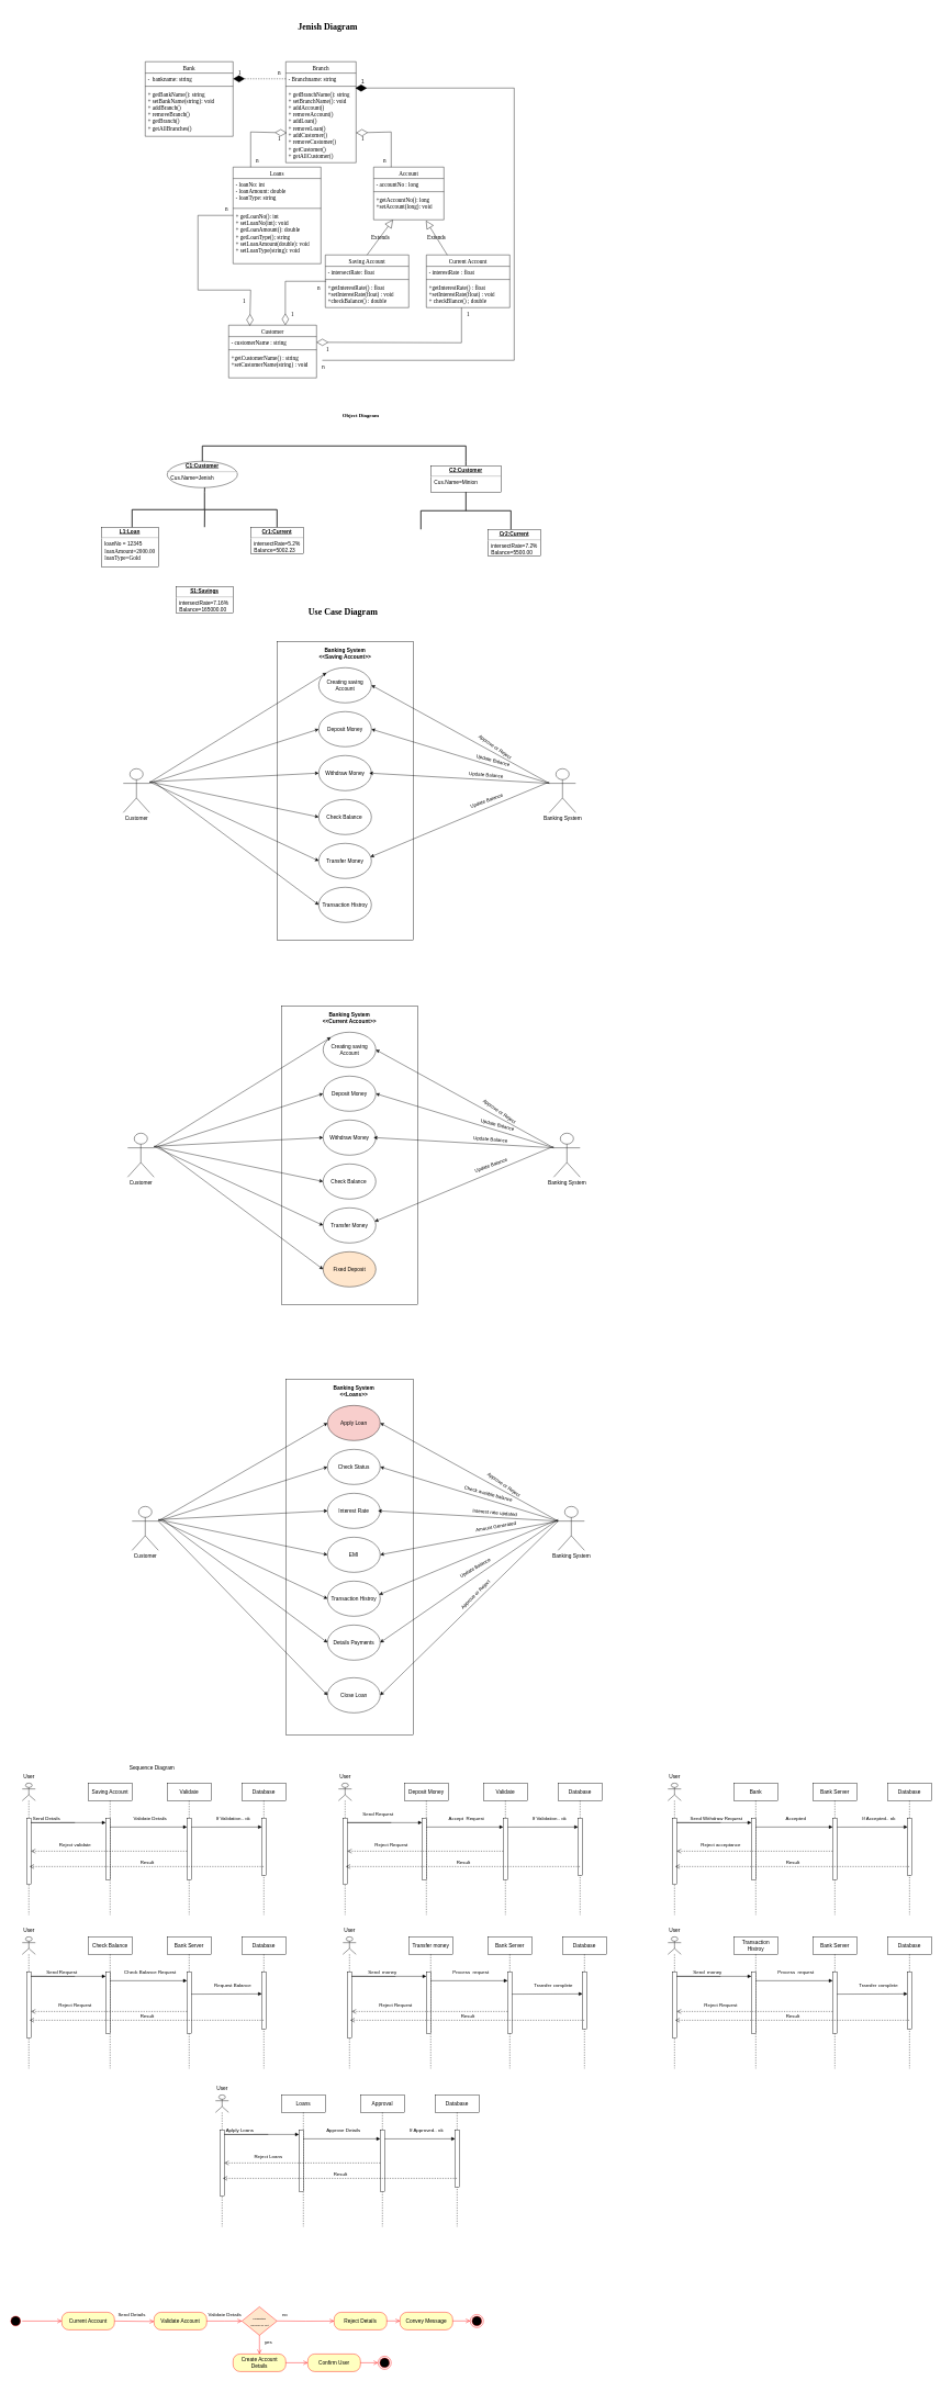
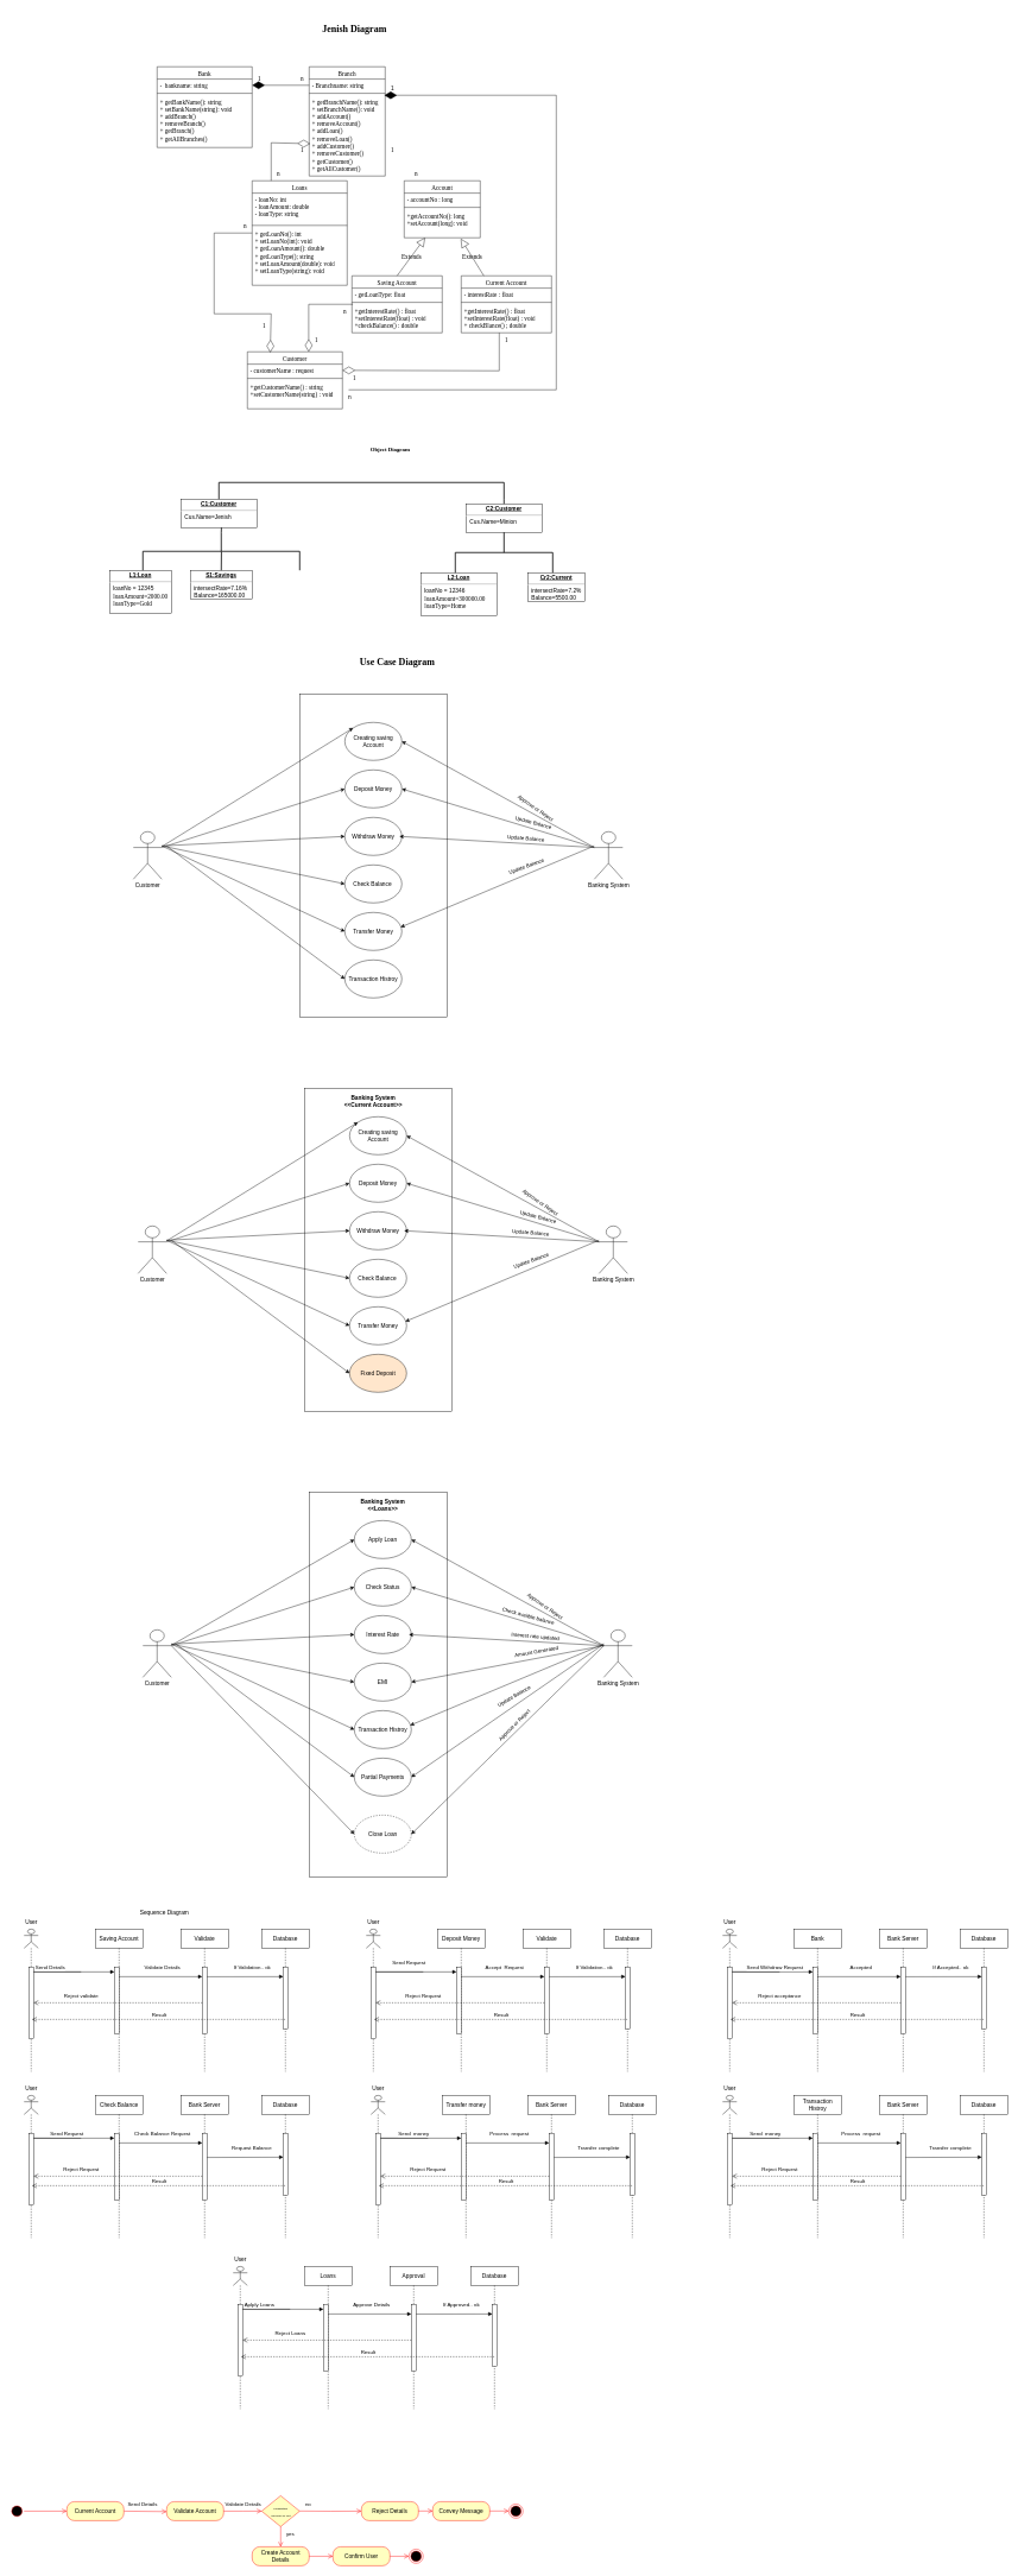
- <mxCell id="30" value="" style="endArrow=diamondThin;endFill=1;endSize=24;html=1;rounded=0;exitX=0;exitY=0.5;exitDx=0;exitDy=0;entryX=1;entryY=0.5;entryDx=0;entryDy=0;fontFamily=Times New Roman;fontStyle=0;fontSize=13;labelBackgroundColor=none;fontColor=default;dashed=1;" edge="1" parent="1" source="7" target="3"><mxGeometry width="160" relative="1" as="geometry"><mxPoint x="690" y="190" as="sourcePoint" /><mxPoint x="530" y="190" as="targetPoint" /></mxGeometry></mxCell>
+ <mxCell id="30" value="" style="endArrow=diamondThin;endFill=1;endSize=24;html=1;rounded=0;exitX=0;exitY=0.5;exitDx=0;exitDy=0;entryX=1;entryY=0.5;entryDx=0;entryDy=0;fontFamily=Times New Roman;fontStyle=0;fontSize=13;labelBackgroundColor=none;fontColor=default;" edge="1" parent="1" source="7" target="3"><mxGeometry width="160" relative="1" as="geometry"><mxPoint x="690" y="190" as="sourcePoint" /><mxPoint x="530" y="190" as="targetPoint" /></mxGeometry></mxCell>
- <mxCell id="36" value="" style="endArrow=diamondThin;endFill=0;endSize=24;html=1;rounded=0;entryX=1;entryY=0.6;entryDx=0;entryDy=0;entryPerimeter=0;exitX=0.25;exitY=0;exitDx=0;exitDy=0;fontFamily=Times New Roman;fontStyle=0;fontSize=13;labelBackgroundColor=none;fontColor=default;" edge="1" parent="1" source="14" target="9"><mxGeometry width="160" relative="1" as="geometry"><mxPoint x="890" y="370" as="sourcePoint" /><mxPoint x="770" y="400" as="targetPoint" /><Array as="points"><mxPoint x="890" y="300" /></Array></mxGeometry></mxCell>
- <mxCell id="19" value="- intersectRate: float" style="text;strokeColor=none;fillColor=none;align=left;verticalAlign=top;spacingLeft=4;spacingRight=4;overflow=hidden;rotatable=0;points=[[0,0.5],[1,0.5]];portConstraint=eastwest;whiteSpace=wrap;html=1;fontFamily=Times New Roman;fontStyle=0;fontSize=13;rounded=0;labelBackgroundColor=none;" vertex="1" parent="18"><mxGeometry y="26" width="190" height="26" as="geometry" /></mxCell>
+ <mxCell id="19" value="- getLoanType: float" style="text;strokeColor=none;fillColor=none;align=left;verticalAlign=top;spacingLeft=4;spacingRight=4;overflow=hidden;rotatable=0;points=[[0,0.5],[1,0.5]];portConstraint=eastwest;whiteSpace=wrap;html=1;fontFamily=Times New Roman;fontStyle=0;fontSize=13;rounded=0;labelBackgroundColor=none;" vertex="1" parent="18"><mxGeometry y="26" width="190" height="26" as="geometry" /></mxCell>
- <mxCell id="11" value="- customerName : string" style="text;strokeColor=none;fillColor=none;align=left;verticalAlign=top;spacingLeft=4;spacingRight=4;overflow=hidden;rotatable=0;points=[[0,0.5],[1,0.5]];portConstraint=eastwest;whiteSpace=wrap;html=1;fontFamily=Times New Roman;fontStyle=0;fontSize=13;rounded=0;labelBackgroundColor=none;" vertex="1" parent="10"><mxGeometry y="26" width="200" height="26" as="geometry" /></mxCell>
+ <mxCell id="11" value="- customerName : request" style="text;strokeColor=none;fillColor=none;align=left;verticalAlign=top;spacingLeft=4;spacingRight=4;overflow=hidden;rotatable=0;points=[[0,0.5],[1,0.5]];portConstraint=eastwest;whiteSpace=wrap;html=1;fontFamily=Times New Roman;fontStyle=0;fontSize=13;rounded=0;labelBackgroundColor=none;" vertex="1" parent="10"><mxGeometry y="26" width="200" height="26" as="geometry" /></mxCell>
- <mxCell id="53" value="&lt;p style=&quot;margin:0px;margin-top:4px;text-align:center;text-decoration:underline;&quot;&gt;&lt;b&gt;C1:Customer&lt;/b&gt;&lt;/p&gt;&lt;hr&gt;&lt;p style=&quot;margin:0px;margin-left:8px;&quot;&gt;Cus.Name=Jenish&lt;/p&gt;" style="ellipse;verticalAlign=top;align=left;overflow=fill;fontSize=12;fontFamily=Helvetica;html=1;whiteSpace=wrap;labelBackgroundColor=none;" vertex="1" parent="1"><mxGeometry x="380" y="1050" width="160" height="60" as="geometry" /></mxCell>
+ <mxCell id="53" value="&lt;p style=&quot;margin:0px;margin-top:4px;text-align:center;text-decoration:underline;&quot;&gt;&lt;b&gt;C1:Customer&lt;/b&gt;&lt;/p&gt;&lt;hr&gt;&lt;p style=&quot;margin:0px;margin-left:8px;&quot;&gt;Cus.Name=Jenish&lt;/p&gt;" style="verticalAlign=top;align=left;overflow=fill;fontSize=12;fontFamily=Helvetica;html=1;whiteSpace=wrap;rounded=0;labelBackgroundColor=none;" vertex="1" parent="1"><mxGeometry x="380" y="1050" width="160" height="60" as="geometry" /></mxCell>
- <mxCell id="57" value="&lt;p style=&quot;margin:0px;margin-top:4px;text-align:center;text-decoration:underline;&quot;&gt;&lt;b&gt;Cr1:Current&lt;/b&gt;&lt;/p&gt;&lt;hr&gt;&lt;p style=&quot;margin:0px;margin-left:8px;&quot;&gt;intersectRate=5.2%&lt;br&gt;&lt;/p&gt;&lt;p style=&quot;margin:0px;margin-left:8px;&quot;&gt;Balance=5002.23&lt;/p&gt;" style="verticalAlign=top;align=left;overflow=fill;fontSize=12;fontFamily=Helvetica;html=1;whiteSpace=wrap;rounded=0;labelBackgroundColor=none;" vertex="1" parent="1"><mxGeometry x="570" y="1200" width="120" height="60" as="geometry" /></mxCell>
+ <mxCell id="58" value="&lt;p style=&quot;margin:0px;margin-top:4px;text-align:center;text-decoration:underline;&quot;&gt;&lt;b&gt;L2:Loan&lt;/b&gt;&lt;/p&gt;&lt;hr&gt;&lt;p style=&quot;margin:0px;margin-left:8px;&quot;&gt;loanNo = 12346&lt;br style=&quot;border-color: var(--border-color); font-family: &amp;quot;Times New Roman&amp;quot;; font-size: 13px;&quot;&gt;&lt;span style=&quot;font-family: &amp;quot;Times New Roman&amp;quot;; font-size: 13px;&quot;&gt;loanAmount=300000.00&lt;/span&gt;&lt;br style=&quot;border-color: var(--border-color); font-family: &amp;quot;Times New Roman&amp;quot;; font-size: 13px;&quot;&gt;&lt;span style=&quot;font-family: &amp;quot;Times New Roman&amp;quot;; font-size: 13px;&quot;&gt;loanType=Home&lt;/span&gt;&lt;br&gt;&lt;/p&gt;" style="verticalAlign=top;align=left;overflow=fill;fontSize=12;fontFamily=Helvetica;html=1;whiteSpace=wrap;rounded=0;labelBackgroundColor=none;" vertex="1" parent="1"><mxGeometry x="885" y="1205" width="160" height="90" as="geometry" /></mxCell>
- <mxCell id="56" value="&lt;p style=&quot;margin:0px;margin-top:4px;text-align:center;text-decoration:underline;&quot;&gt;&lt;b&gt;S1:Savings&lt;/b&gt;&lt;/p&gt;&lt;hr&gt;&lt;p style=&quot;margin:0px;margin-left:8px;&quot;&gt;intersectRate=7.16%&lt;br&gt;&lt;/p&gt;&lt;p style=&quot;margin:0px;margin-left:8px;&quot;&gt;Balance=165000.00&lt;/p&gt;" style="verticalAlign=top;align=left;overflow=fill;fontSize=12;fontFamily=Helvetica;html=1;whiteSpace=wrap;rounded=0;labelBackgroundColor=none;" vertex="1" parent="1"><mxGeometry x="400" y="1335" width="130" height="60" as="geometry" /></mxCell>
+ <mxCell id="56" value="&lt;p style=&quot;margin:0px;margin-top:4px;text-align:center;text-decoration:underline;&quot;&gt;&lt;b&gt;S1:Savings&lt;/b&gt;&lt;/p&gt;&lt;hr&gt;&lt;p style=&quot;margin:0px;margin-left:8px;&quot;&gt;intersectRate=7.16%&lt;br&gt;&lt;/p&gt;&lt;p style=&quot;margin:0px;margin-left:8px;&quot;&gt;Balance=165000.00&lt;/p&gt;" style="verticalAlign=top;align=left;overflow=fill;fontSize=12;fontFamily=Helvetica;html=1;whiteSpace=wrap;rounded=0;labelBackgroundColor=none;" vertex="1" parent="1"><mxGeometry x="400" y="1200" width="130" height="60" as="geometry" /></mxCell>
- <mxCell id="144" value="&lt;p&gt;&lt;b&gt;&lt;font face=&quot;Times New Roman&quot;&gt;Use Case Diagram&lt;/font&gt;&lt;/b&gt;&lt;/p&gt;" style="text;html=1;align=center;verticalAlign=middle;resizable=0;points=[];autosize=1;strokeColor=none;fillColor=none;fontSize=20;fontFamily=Architects Daughter;rounded=0;labelBackgroundColor=none;" vertex="1" parent="1"><mxGeometry x="690" y="1353" width="180" height="80" as="geometry" /></mxCell>
+ <mxCell id="144" value="&lt;p&gt;&lt;b&gt;&lt;font face=&quot;Times New Roman&quot;&gt;Use Case Diagram&lt;/font&gt;&lt;/b&gt;&lt;/p&gt;" style="text;html=1;align=center;verticalAlign=middle;resizable=0;points=[];autosize=1;strokeColor=none;fillColor=none;fontSize=20;fontFamily=Architects Daughter;rounded=0;labelBackgroundColor=none;" vertex="1" parent="1"><mxGeometry x="745" y="1353" width="180" height="80" as="geometry" /></mxCell>
- <mxCell id="81" value="&lt;b&gt;Banking System&lt;br&gt;&amp;lt;&amp;lt;Saving Account&amp;gt;&amp;gt;&lt;br&gt;&lt;/b&gt;" style="text;html=1;strokeColor=none;fillColor=none;align=center;verticalAlign=middle;whiteSpace=wrap;rounded=0;labelBackgroundColor=none;" vertex="1" parent="1"><mxGeometry x="715" y="1472" width="140" height="30" as="geometry" /></mxCell>
- <mxCell id="105" value="&lt;b&gt;Banking System&lt;br&gt;&amp;lt;&amp;lt;Current Account&amp;gt;&amp;gt;&lt;br&gt;&lt;/b&gt;" style="text;html=1;strokeColor=none;fillColor=none;align=center;verticalAlign=middle;whiteSpace=wrap;rounded=0;labelBackgroundColor=none;" vertex="1" parent="1"><mxGeometry x="725" y="2302" width="140" height="30" as="geometry" /></mxCell>
+ <mxCell id="105" value="&lt;b&gt;Banking System&lt;br&gt;&amp;lt;&amp;lt;Current Account&amp;gt;&amp;gt;&lt;br&gt;&lt;/b&gt;" style="text;html=1;strokeColor=none;fillColor=none;align=center;verticalAlign=middle;whiteSpace=wrap;rounded=0;labelBackgroundColor=none;" vertex="1" parent="1"><mxGeometry x="715" y="2302" width="140" height="30" as="geometry" /></mxCell>
- <mxCell id="117" value="Apply Loan" style="ellipse;whiteSpace=wrap;html=1;labelBackgroundColor=none;rounded=0;fillColor=#f8cecc;" vertex="1" parent="1"><mxGeometry x="745" y="3200" width="120" height="80" as="geometry" /></mxCell>
+ <mxCell id="117" value="Apply Loan" style="ellipse;whiteSpace=wrap;html=1;labelBackgroundColor=none;rounded=0;" vertex="1" parent="1"><mxGeometry x="745" y="3200" width="120" height="80" as="geometry" /></mxCell>
- <mxCell id="122" value="Details Payments" style="ellipse;whiteSpace=wrap;html=1;labelBackgroundColor=none;rounded=0;" vertex="1" parent="1"><mxGeometry x="745" y="3700" width="120" height="80" as="geometry" /></mxCell>
+ <mxCell id="122" value="Partial Payments" style="ellipse;whiteSpace=wrap;html=1;labelBackgroundColor=none;rounded=0;" vertex="1" parent="1"><mxGeometry x="745" y="3700" width="120" height="80" as="geometry" /></mxCell>
- <mxCell id="138" value="Close Loan" style="ellipse;whiteSpace=wrap;html=1;labelBackgroundColor=none;rounded=0;" vertex="1" parent="1"><mxGeometry x="745" y="3820" width="120" height="80" as="geometry" /></mxCell>
+ <mxCell id="138" value="Close Loan" style="ellipse;whiteSpace=wrap;html=1;labelBackgroundColor=none;rounded=0;dashed=1;" vertex="1" parent="1"><mxGeometry x="745" y="3820" width="120" height="80" as="geometry" /></mxCell>
- <mxCell id="255" value="&lt;font style=&quot;font-size: 6px;&quot;&gt;If validation&lt;br&gt;&amp;nbsp;Success or Not&lt;/font&gt;" style="rhombus;whiteSpace=wrap;html=1;fontColor=#000000;fillColor=#ffe6cc;strokeColor=#ff0000;" vertex="1" parent="1"><mxGeometry x="550" y="5252.5" width="80" height="65" as="geometry" /></mxCell>
+ <mxCell id="255" value="&lt;font style=&quot;font-size: 6px;&quot;&gt;If validation&lt;br&gt;&amp;nbsp;Success or Not&lt;/font&gt;" style="rhombus;whiteSpace=wrap;html=1;fontColor=#000000;fillColor=#ffffc0;strokeColor=#ff0000;" vertex="1" parent="1"><mxGeometry x="550" y="5252.5" width="80" height="65" as="geometry" /></mxCell>
